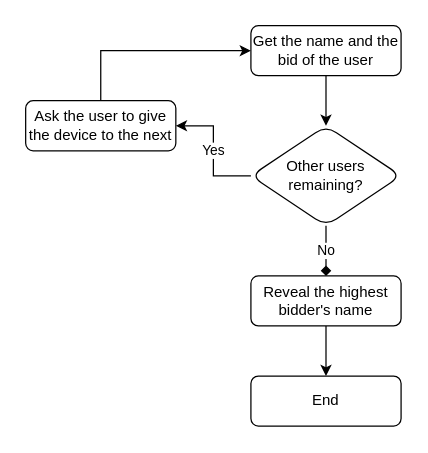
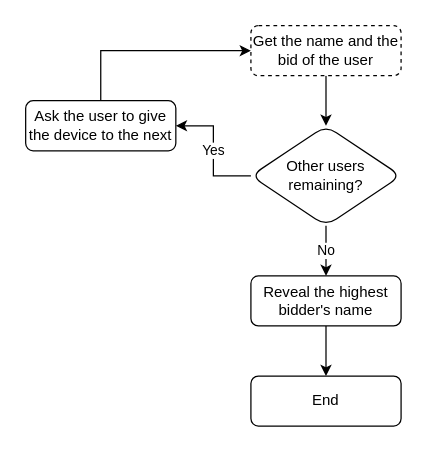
- <mxCell id="3" value="Get the name and the bid of the user" style="rounded=1;whiteSpace=wrap;html=1;" vertex="1" parent="1"><mxGeometry x="200" y="20" width="120" height="40" as="geometry" /></mxCell>
+ <mxCell id="3" value="Get the name and the bid of the user" style="rounded=1;whiteSpace=wrap;html=1;dashed=1;" vertex="1" parent="1"><mxGeometry x="200" y="20" width="120" height="40" as="geometry" /></mxCell>
- <mxCell id="5" value="No" style="edgeStyle=orthogonalEdgeStyle;rounded=0;orthogonalLoop=1;jettySize=auto;html=1;endArrow=diamond;" edge="1" parent="1" source="6" target="10"><mxGeometry relative="1" as="geometry" /></mxCell>
+ <mxCell id="5" value="No" style="edgeStyle=orthogonalEdgeStyle;rounded=0;orthogonalLoop=1;jettySize=auto;html=1;" edge="1" parent="1" source="6" target="10"><mxGeometry relative="1" as="geometry" /></mxCell>
